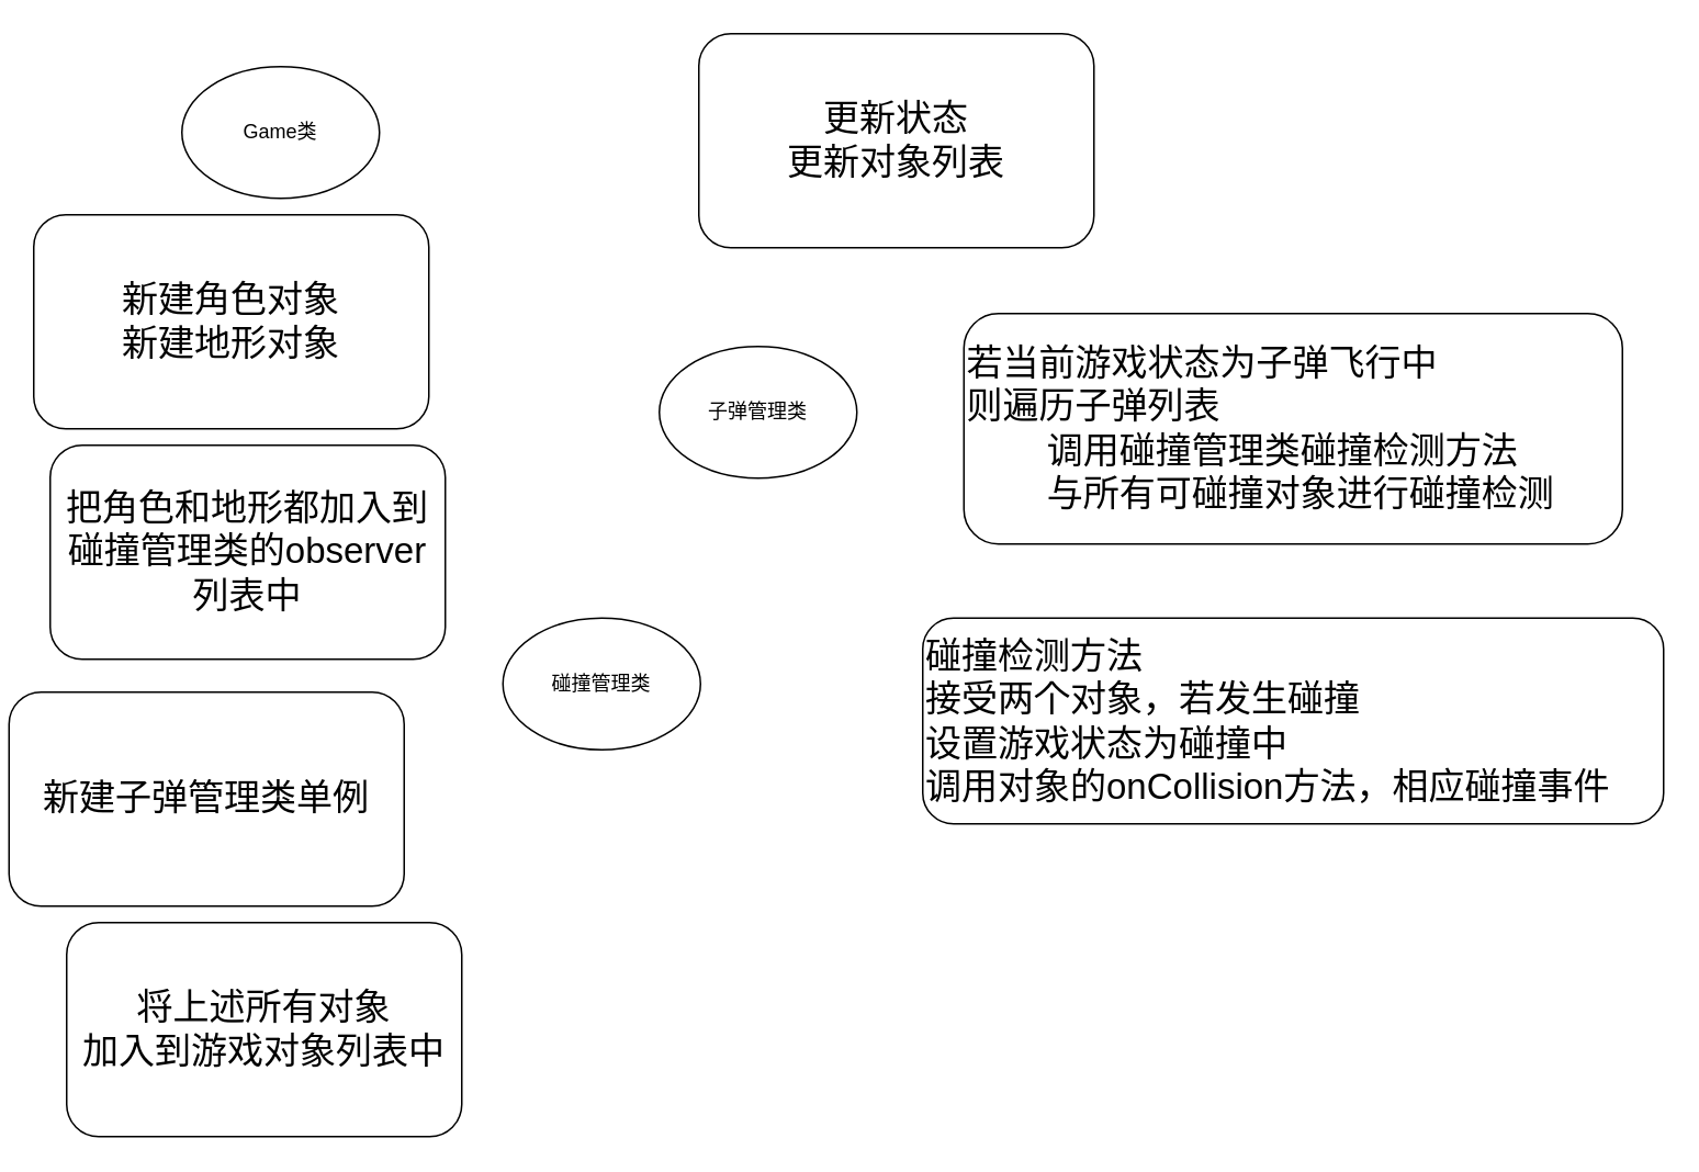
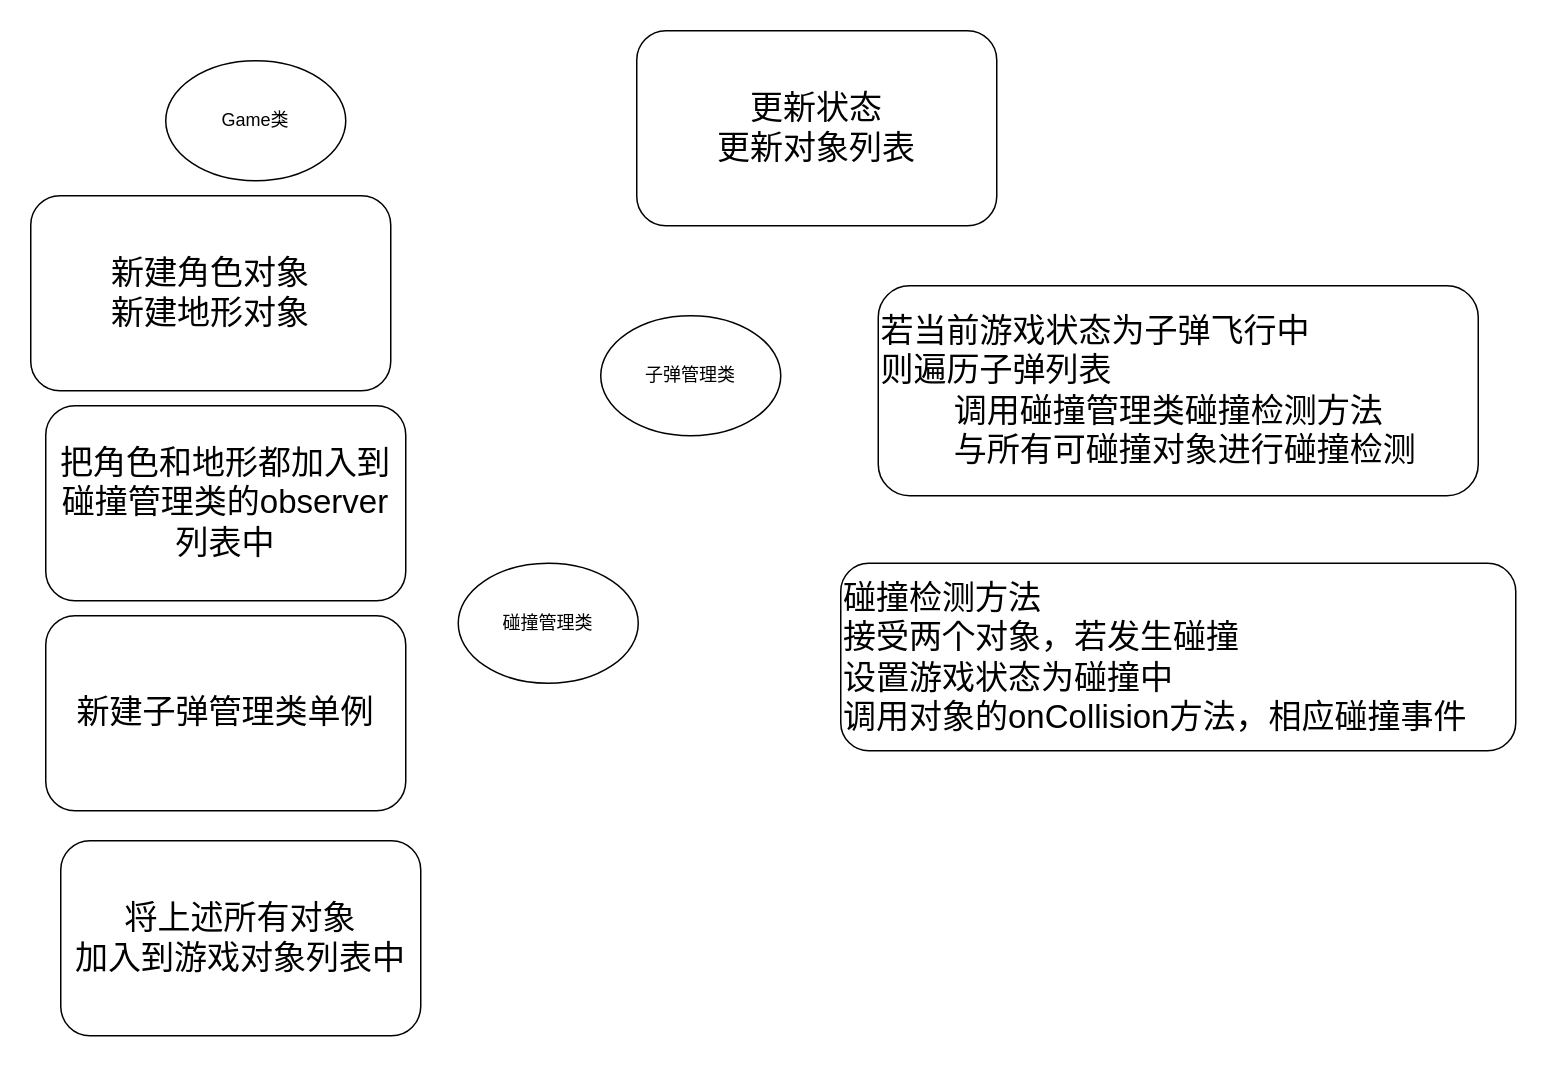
- <mxCell id="9" value="新建子弹管理类单例" style="rounded=1;whiteSpace=wrap;html=1;fontSize=22;" vertex="1" parent="1"><mxGeometry x="5" y="420" width="240" height="130" as="geometry" /></mxCell>
+ <mxCell id="9" value="新建子弹管理类单例" style="rounded=1;whiteSpace=wrap;html=1;fontSize=22;" vertex="1" parent="1"><mxGeometry x="30" y="410" width="240" height="130" as="geometry" /></mxCell>
